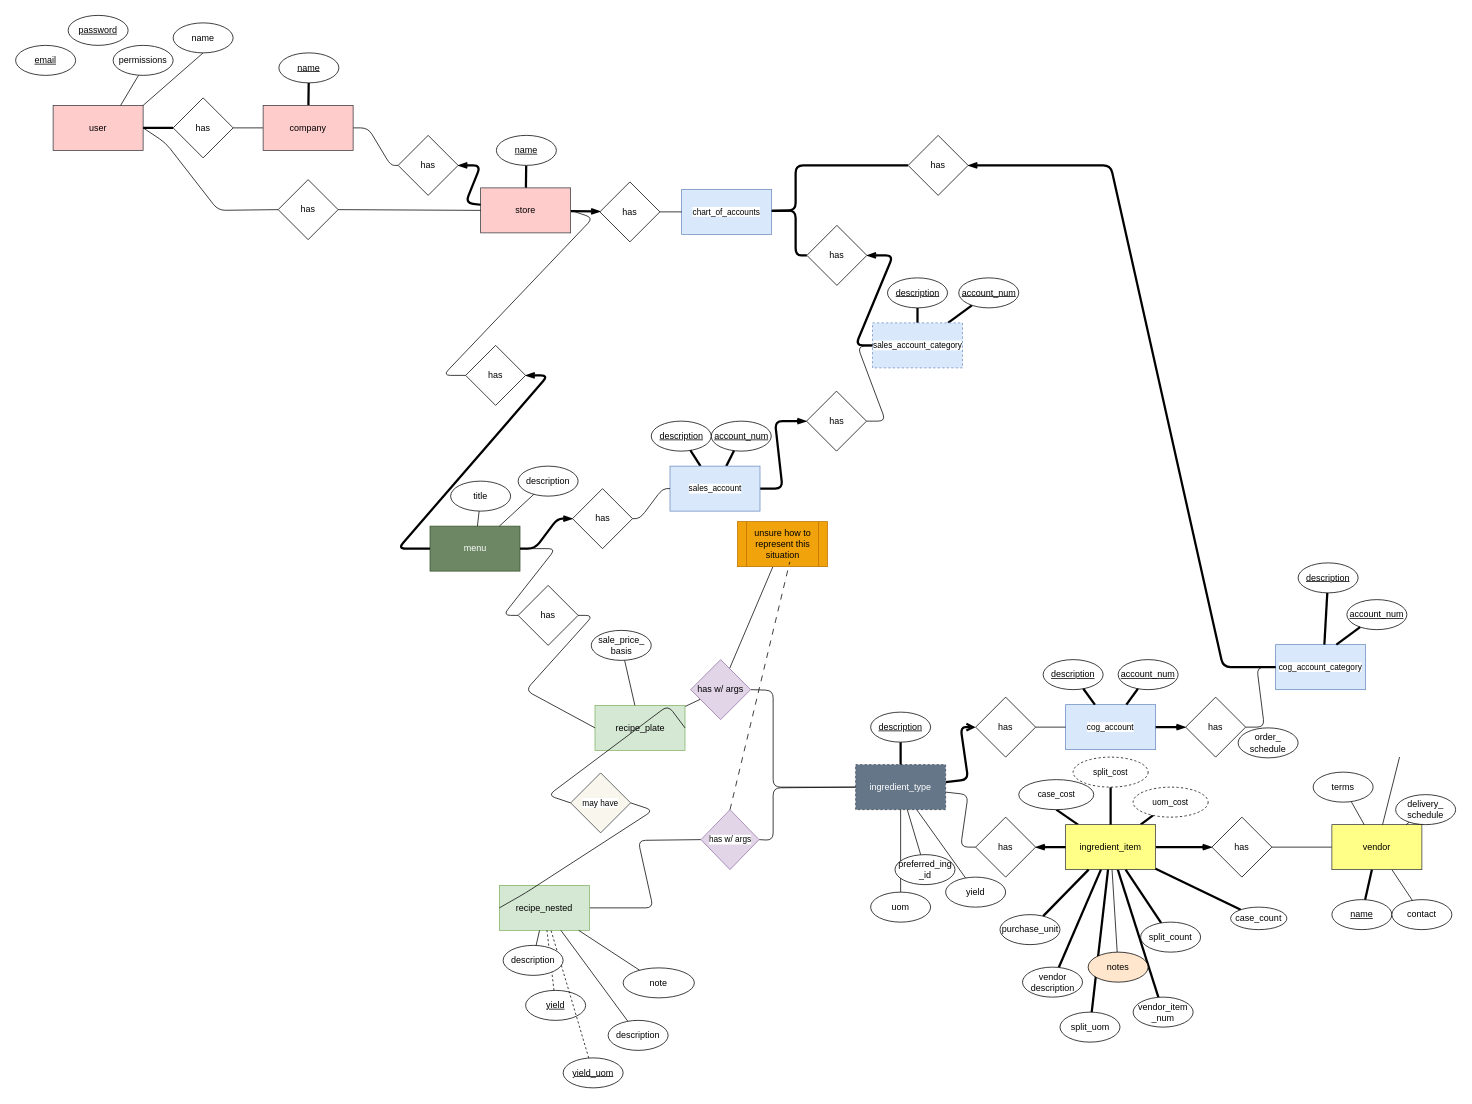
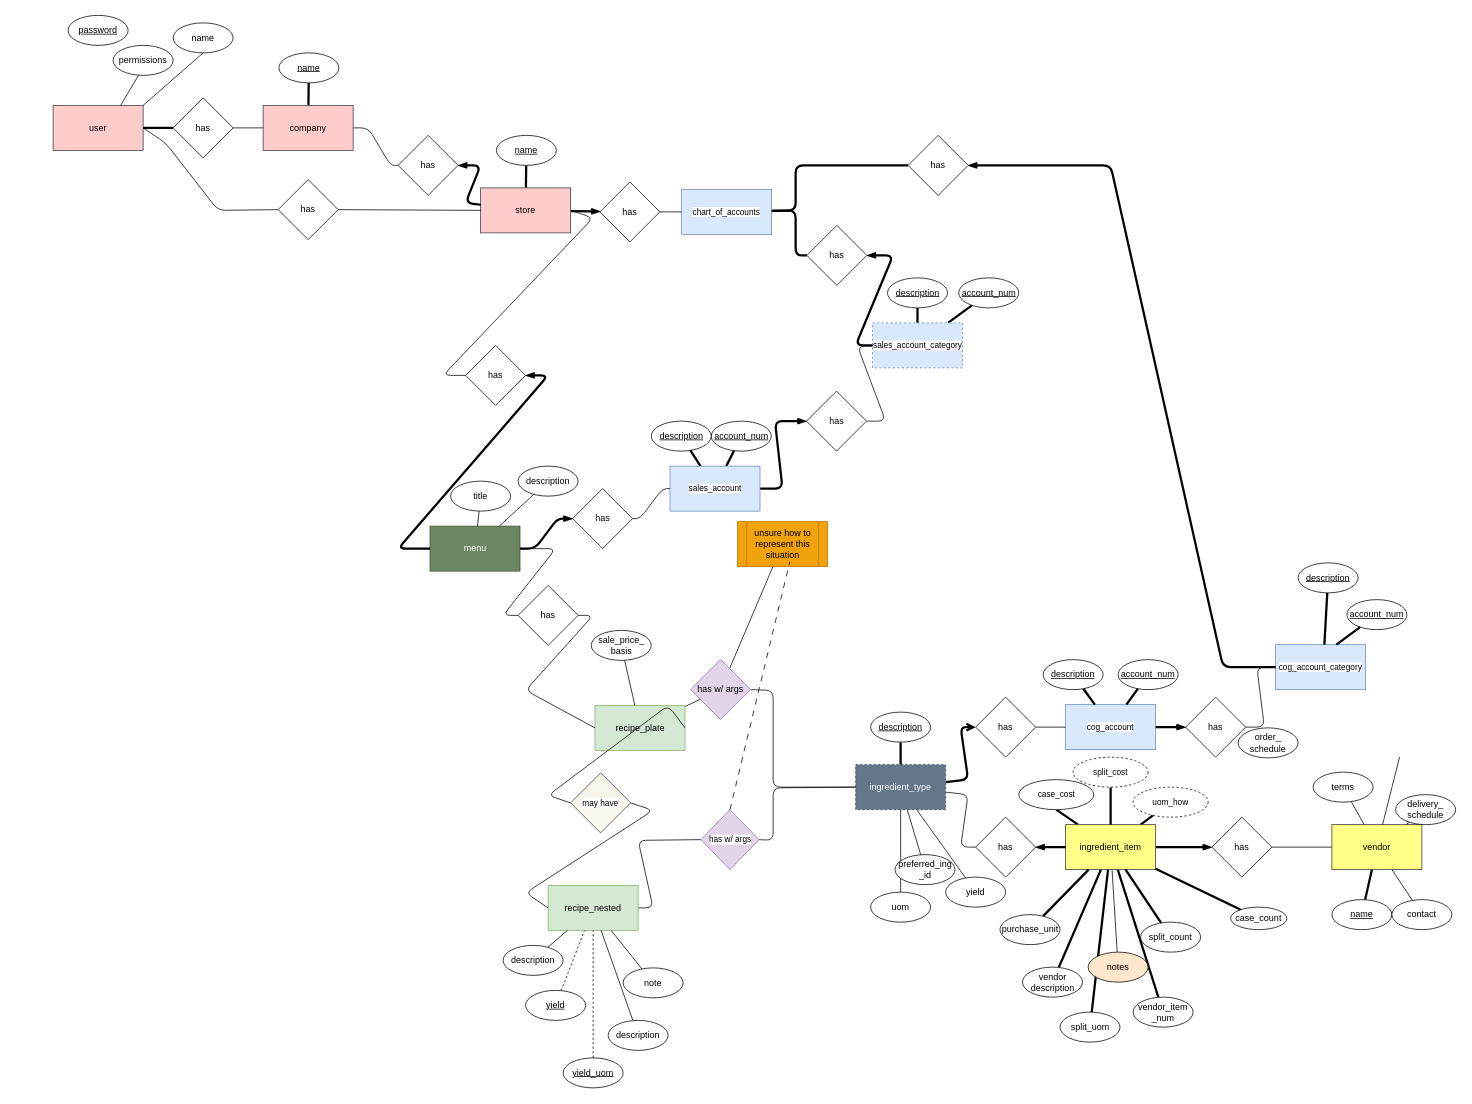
- <mxCell id="30" value="&lt;u&gt;email&lt;/u&gt;" style="ellipse;whiteSpace=wrap;html=1;movable=1;resizable=1;rotatable=1;deletable=1;editable=1;locked=0;connectable=1;" parent="1" vertex="1"><mxGeometry x="20" y="60" width="80" height="40" as="geometry" /></mxCell>
- <mxCell id="127" value="uom_cost" style="ellipse;whiteSpace=wrap;html=1;align=center;dashed=1;fontFamily=Helvetica;fontSize=11;fontColor=default;labelBackgroundColor=default;movable=1;resizable=1;rotatable=1;deletable=1;editable=1;locked=0;connectable=1;" parent="1" vertex="1"><mxGeometry x="1510" y="1049.01" width="100" height="40" as="geometry" /></mxCell>
+ <mxCell id="127" value="uom_how" style="ellipse;whiteSpace=wrap;html=1;align=center;dashed=1;fontFamily=Helvetica;fontSize=11;fontColor=default;labelBackgroundColor=default;movable=1;resizable=1;rotatable=1;deletable=1;editable=1;locked=0;connectable=1;" parent="1" vertex="1"><mxGeometry x="1510" y="1049.01" width="100" height="40" as="geometry" /></mxCell>
- <mxCell id="26" value="recipe_nested" style="whiteSpace=wrap;html=1;fillColor=#d5e8d4;strokeColor=#82b366;movable=1;resizable=1;rotatable=1;deletable=1;editable=1;locked=0;connectable=1;" parent="1" vertex="1"><mxGeometry x="665" y="1180" width="120" height="60" as="geometry" /></mxCell>
+ <mxCell id="26" value="recipe_nested" style="whiteSpace=wrap;html=1;fillColor=#d5e8d4;strokeColor=#82b366;movable=1;resizable=1;rotatable=1;deletable=1;editable=1;locked=0;connectable=1;" parent="1" vertex="1"><mxGeometry x="730" y="1180" width="120" height="60" as="geometry" /></mxCell>
- <mxCell id="87" value="note" style="ellipse;whiteSpace=wrap;html=1;movable=1;resizable=1;rotatable=1;deletable=1;editable=1;locked=0;connectable=1;" parent="1" vertex="1"><mxGeometry x="830" y="1290" width="95" height="40" as="geometry" /></mxCell>
+ <mxCell id="87" value="note" style="ellipse;whiteSpace=wrap;html=1;movable=1;resizable=1;rotatable=1;deletable=1;editable=1;locked=0;connectable=1;" parent="1" vertex="1"><mxGeometry x="830" y="1290" width="80" height="40" as="geometry" /></mxCell>
